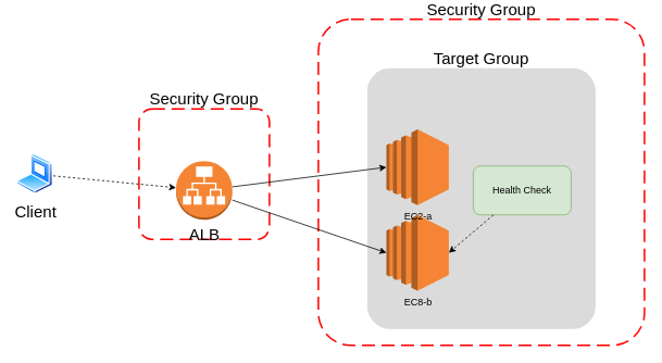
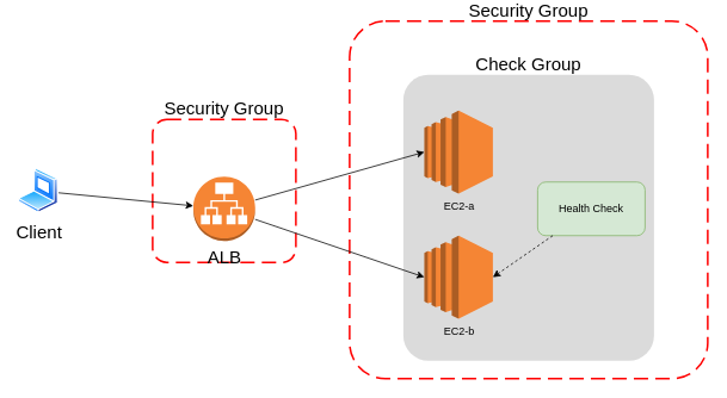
- <mxCell id="3" value="Target Group" style="rounded=1;arcSize=10;strokeColor=none;fillColor=#DBDBDB;gradientColor=none;fontSize=20;labelPosition=center;verticalLabelPosition=top;align=center;verticalAlign=bottom;" vertex="1" parent="1"><mxGeometry x="450" y="80" width="280" height="320" as="geometry" /></mxCell>
+ <mxCell id="3" value="Check Group" style="rounded=1;arcSize=10;strokeColor=none;fillColor=#DBDBDB;gradientColor=none;fontSize=20;labelPosition=center;verticalLabelPosition=top;align=center;verticalAlign=bottom;" vertex="1" parent="1"><mxGeometry x="450" y="80" width="280" height="320" as="geometry" /></mxCell>
- <mxCell id="6" value="EC2-a" style="outlineConnect=0;dashed=0;verticalLabelPosition=bottom;verticalAlign=top;align=center;html=1;shape=mxgraph.aws3.ec2;fillColor=#F58534;gradientColor=none;" vertex="1" parent="1"><mxGeometry x="473.5" y="155" width="76.5" height="93" as="geometry" /></mxCell>
+ <mxCell id="6" value="EC2-a" style="outlineConnect=0;dashed=0;verticalLabelPosition=bottom;verticalAlign=top;align=center;html=1;shape=mxgraph.aws3.ec2;fillColor=#F58534;gradientColor=none;" vertex="1" parent="1"><mxGeometry x="473.5" y="120" width="76.5" height="93" as="geometry" /></mxCell>
- <mxCell id="13" style="edgeStyle=none;rounded=0;orthogonalLoop=1;jettySize=auto;html=1;fontSize=20;dashed=1;" edge="1" parent="1" source="14" target="12"><mxGeometry relative="1" as="geometry" /></mxCell>
+ <mxCell id="13" style="edgeStyle=none;rounded=0;orthogonalLoop=1;jettySize=auto;html=1;fontSize=20;" edge="1" parent="1" source="14" target="12"><mxGeometry relative="1" as="geometry" /></mxCell>
- <mxCell id="4" value="Health Check" style="rounded=1;whiteSpace=wrap;html=1;fillColor=#d5e8d4;strokeColor=#82b366;" vertex="1" parent="1"><mxGeometry x="580" y="200" width="120" height="60" as="geometry" /></mxCell>
+ <mxCell id="4" value="Health Check" style="rounded=1;whiteSpace=wrap;html=1;fillColor=#d5e8d4;strokeColor=#82b366;" vertex="1" parent="1"><mxGeometry x="600" y="200" width="120" height="60" as="geometry" /></mxCell>
- <mxCell id="5" value="EC8-b" style="outlineConnect=0;dashed=0;verticalLabelPosition=bottom;verticalAlign=top;align=center;html=1;shape=mxgraph.aws3.ec2;fillColor=#F58534;gradientColor=none;" vertex="1" parent="1"><mxGeometry x="473.5" y="260" width="76.5" height="93" as="geometry" /></mxCell>
+ <mxCell id="5" value="EC2-b" style="outlineConnect=0;dashed=0;verticalLabelPosition=bottom;verticalAlign=top;align=center;html=1;shape=mxgraph.aws3.ec2;fillColor=#F58534;gradientColor=none;" vertex="1" parent="1"><mxGeometry x="473.5" y="260" width="76.5" height="93" as="geometry" /></mxCell>
